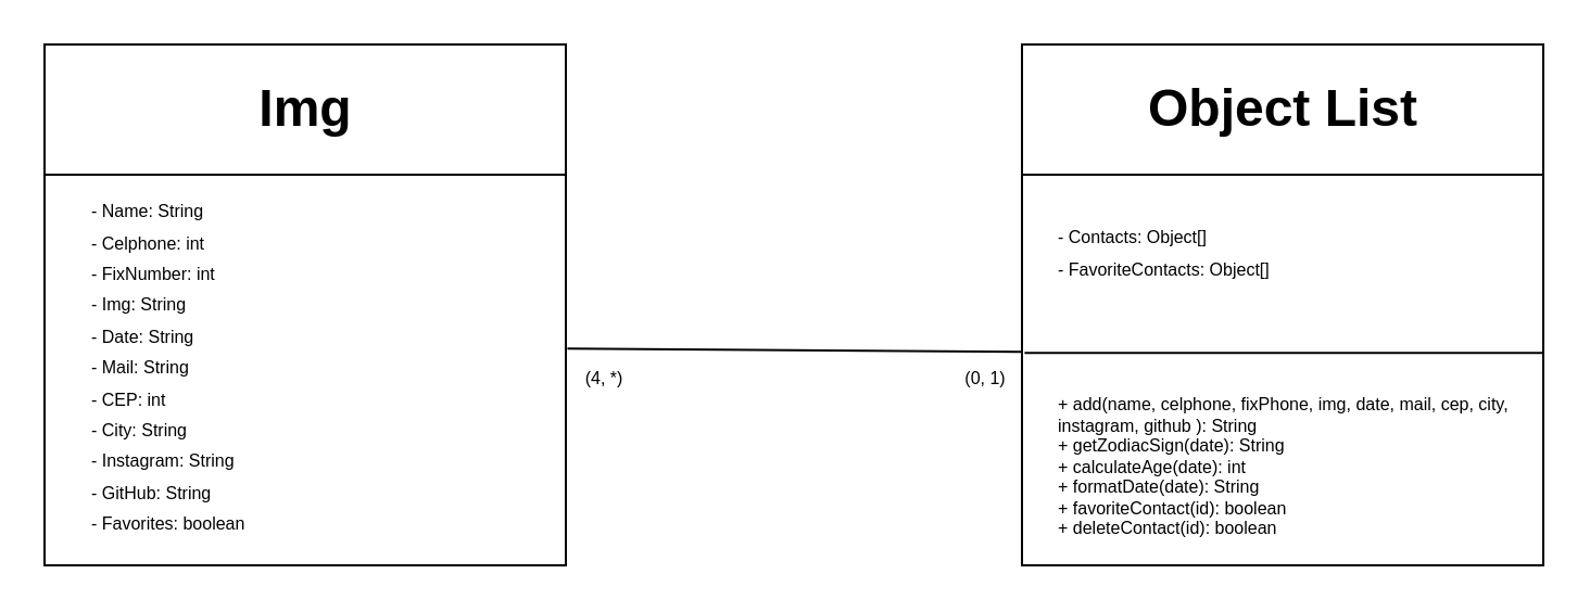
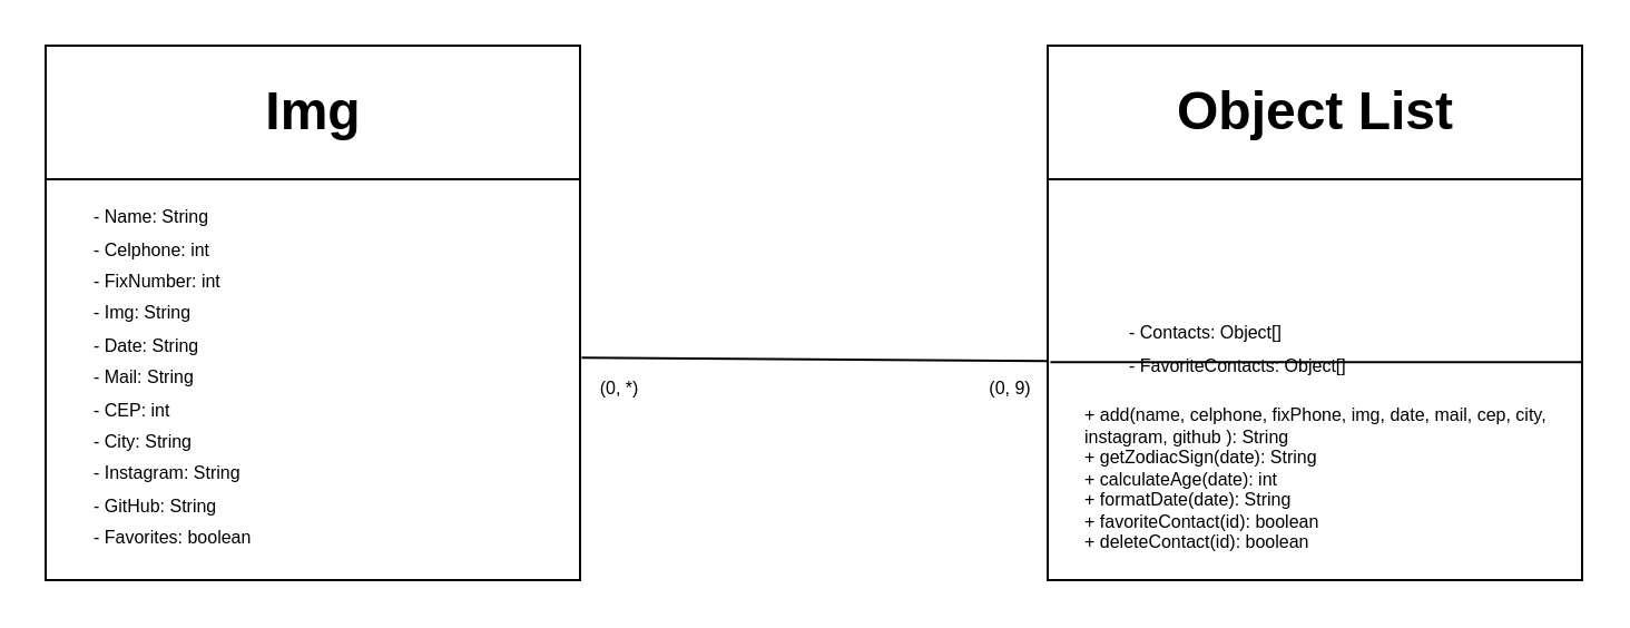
- <mxCell id="11" value="&lt;font style=&quot;font-size: 8px;&quot;&gt;- Contacts: Object[]&lt;br&gt;- FavoriteContacts: Object[]&lt;br&gt;&lt;/font&gt;" style="text;html=1;strokeColor=none;fillColor=none;align=left;verticalAlign=middle;whiteSpace=wrap;rounded=0;" vertex="1" parent="7"><mxGeometry x="15" y="80" width="130" height="30" as="geometry" /></mxCell>
+ <mxCell id="11" value="&lt;font style=&quot;font-size: 8px;&quot;&gt;- Contacts: Object[]&lt;br&gt;- FavoriteContacts: Object[]&lt;br&gt;&lt;/font&gt;" style="text;html=1;strokeColor=none;fillColor=none;align=left;verticalAlign=middle;whiteSpace=wrap;rounded=0;" vertex="1" parent="7"><mxGeometry x="35" y="120" width="130" height="30" as="geometry" /></mxCell>
- <mxCell id="15" value="(4, *)" style="text;html=1;strokeColor=none;fillColor=none;align=center;verticalAlign=middle;whiteSpace=wrap;rounded=0;fontSize=8;" vertex="1" parent="1"><mxGeometry x="248" y="159" width="60" height="30" as="geometry" /></mxCell>
+ <mxCell id="15" value="(0, *)" style="text;html=1;strokeColor=none;fillColor=none;align=center;verticalAlign=middle;whiteSpace=wrap;rounded=0;fontSize=8;" vertex="1" parent="1"><mxGeometry x="248" y="159" width="60" height="30" as="geometry" /></mxCell>
- <mxCell id="16" value="(0, 1)" style="text;html=1;align=center;verticalAlign=middle;resizable=0;points=[];autosize=1;strokeColor=none;fillColor=none;fontSize=8;" vertex="1" parent="1"><mxGeometry x="433" y="164" width="40" height="20" as="geometry" /></mxCell>
+ <mxCell id="16" value="(0, 9)" style="text;html=1;align=center;verticalAlign=middle;resizable=0;points=[];autosize=1;strokeColor=none;fillColor=none;fontSize=8;" vertex="1" parent="1"><mxGeometry x="433" y="164" width="40" height="20" as="geometry" /></mxCell>
